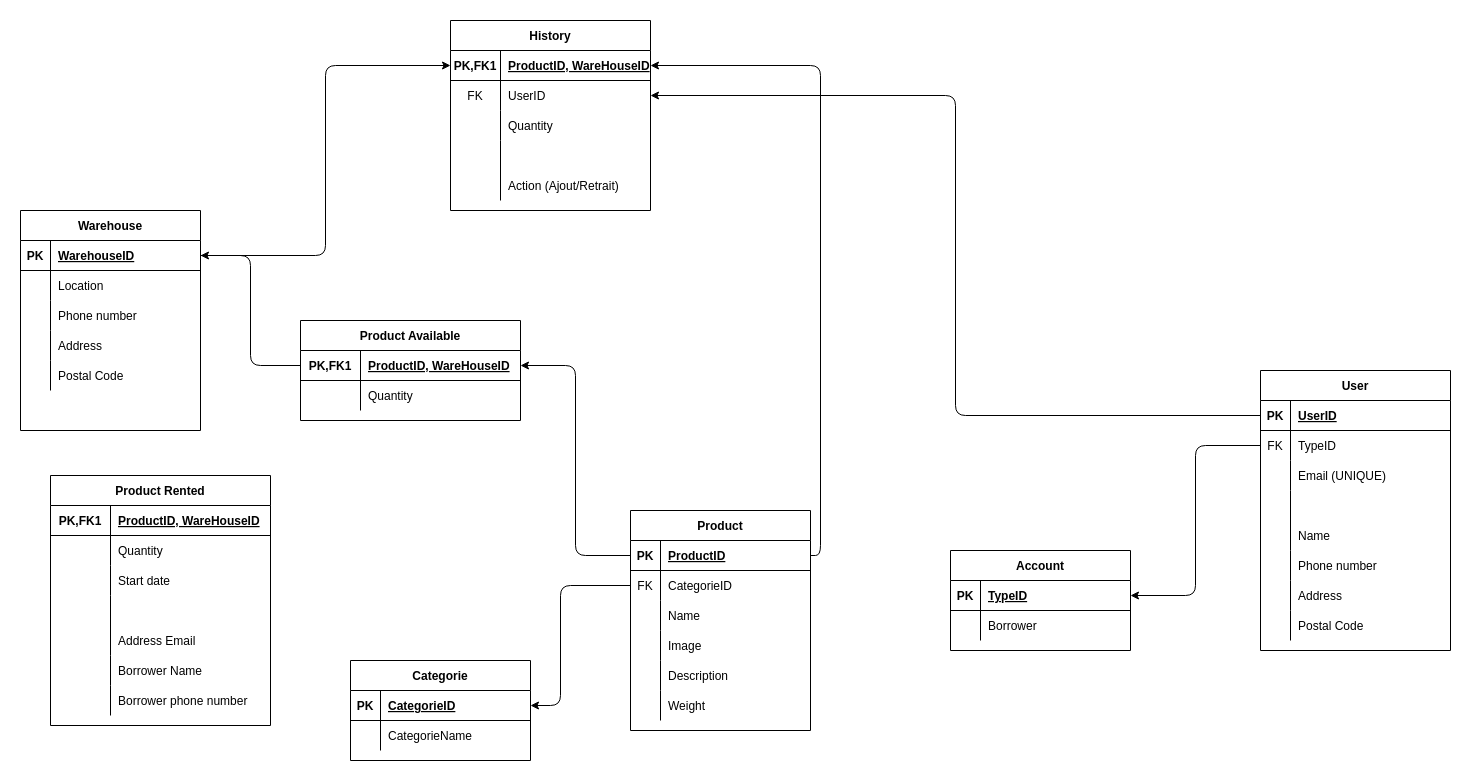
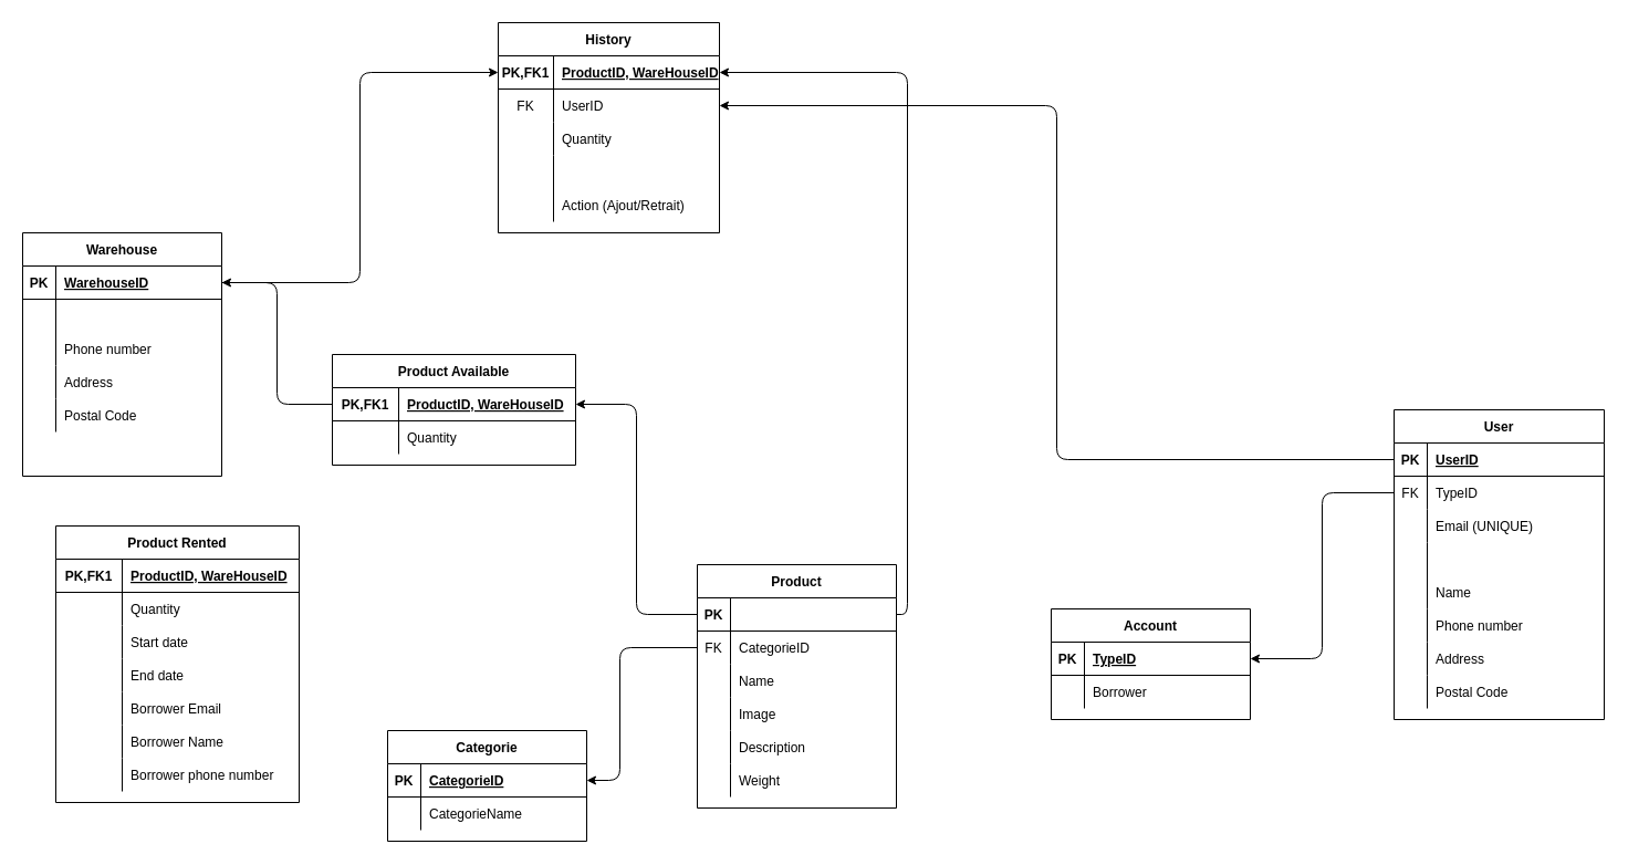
- <mxCell id="9" value="Location" style="shape=partialRectangle;connectable=0;fillColor=none;top=0;left=0;bottom=0;right=0;align=left;spacingLeft=6;overflow=hidden;" parent="7" vertex="1"><mxGeometry x="30" width="150" height="30" as="geometry" /></mxCell>
- <mxCell id="33" value="ProductID" style="shape=partialRectangle;connectable=0;fillColor=none;top=0;left=0;bottom=0;right=0;align=left;spacingLeft=6;fontStyle=5;overflow=hidden;" parent="31" vertex="1"><mxGeometry x="30" width="150" height="30" as="geometry" /></mxCell>
+ <mxCell id="118" value="End date" style="shape=partialRectangle;connectable=0;fillColor=none;top=0;left=0;bottom=0;right=0;align=left;spacingLeft=6;overflow=hidden;" parent="116" vertex="1"><mxGeometry x="60" width="160" height="30" as="geometry" /></mxCell>
- <mxCell id="121" value="Address Email" style="shape=partialRectangle;connectable=0;fillColor=none;top=0;left=0;bottom=0;right=0;align=left;spacingLeft=6;overflow=hidden;" parent="119" vertex="1"><mxGeometry x="60" width="160" height="30" as="geometry" /></mxCell>
+ <mxCell id="121" value="Borrower Email" style="shape=partialRectangle;connectable=0;fillColor=none;top=0;left=0;bottom=0;right=0;align=left;spacingLeft=6;overflow=hidden;" parent="119" vertex="1"><mxGeometry x="60" width="160" height="30" as="geometry" /></mxCell>
